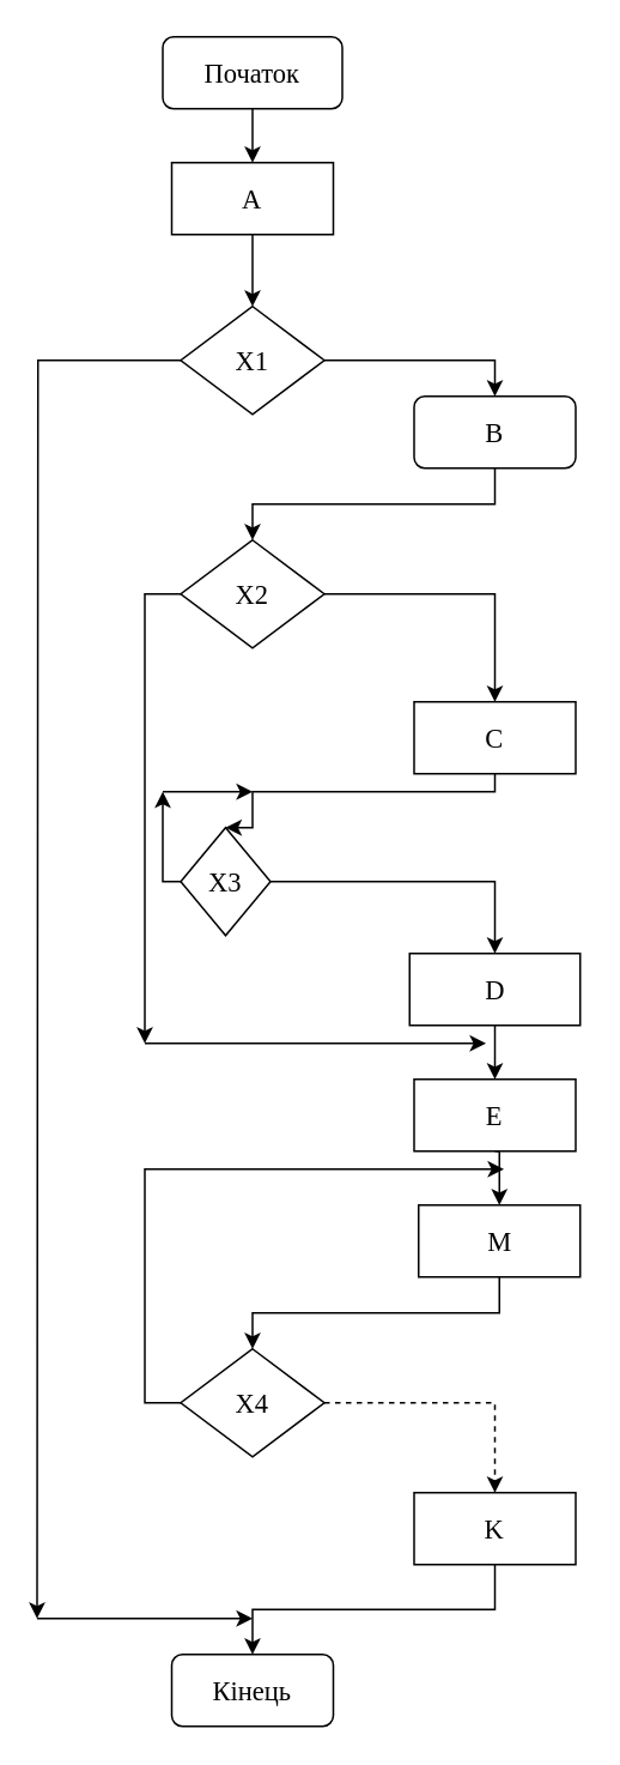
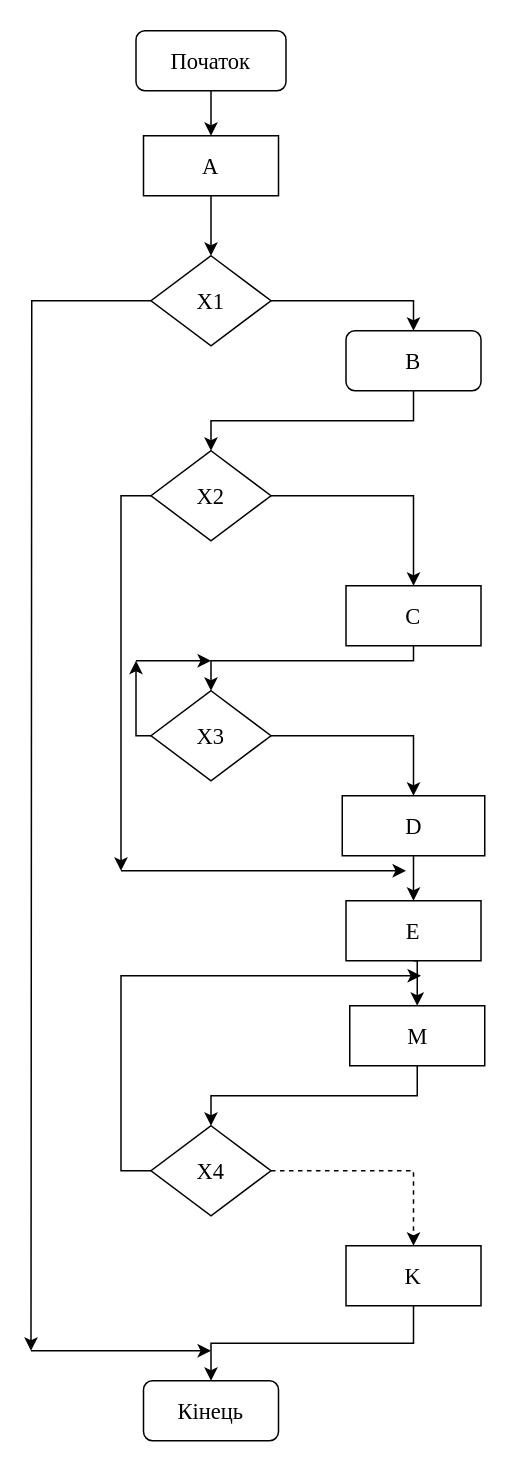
- <mxCell id="18" value="X3" style="rhombus;whiteSpace=wrap;html=1;fontFamily=Times New Roman;fontSize=15;" vertex="1" parent="1"><mxGeometry x="100" y="460" width="50" height="60" as="geometry" /></mxCell>
+ <mxCell id="18" value="X3" style="rhombus;whiteSpace=wrap;html=1;fontFamily=Times New Roman;fontSize=15;" vertex="1" parent="1"><mxGeometry x="100" y="460" width="80" height="60" as="geometry" /></mxCell>
